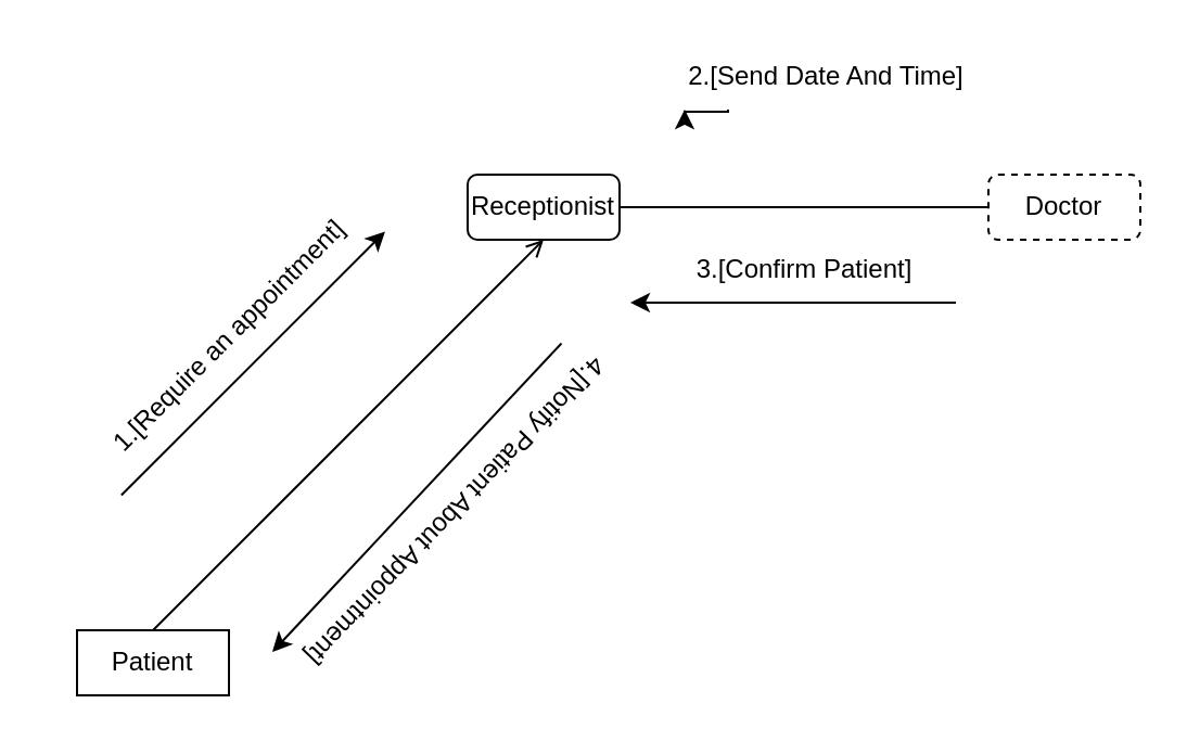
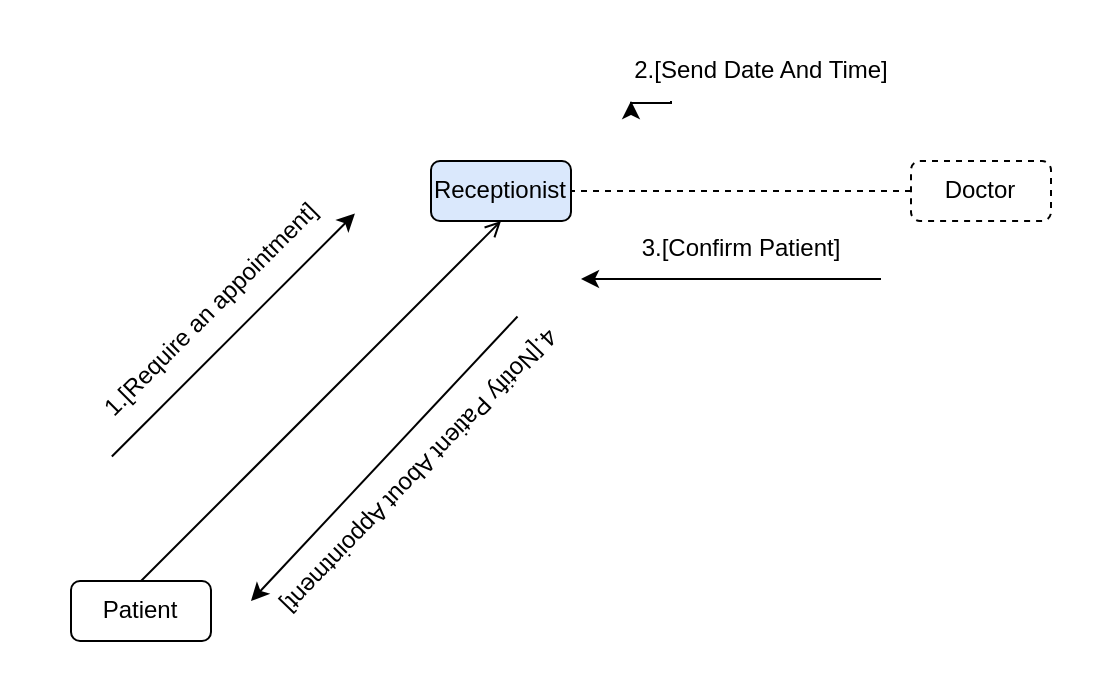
- <mxCell id="4" value="Receptionist" style="rounded=1;whiteSpace=wrap;html=1;" parent="1" vertex="1"><mxGeometry x="215" y="80" width="70" height="30" as="geometry" /></mxCell>
+ <mxCell id="4" value="Receptionist" style="rounded=1;whiteSpace=wrap;html=1;fillColor=#dae8fc;" parent="1" vertex="1"><mxGeometry x="215" y="80" width="70" height="30" as="geometry" /></mxCell>
- <mxCell id="13" value="" style="endArrow=none;html=1;rounded=0;entryX=1;entryY=0.5;entryDx=0;entryDy=0;exitX=0;exitY=0.5;exitDx=0;exitDy=0;" edge="1" parent="1" source="5" target="4"><mxGeometry width="50" height="50" relative="1" as="geometry"><mxPoint x="245" y="310" as="sourcePoint" /><mxPoint x="295" y="260" as="targetPoint" /></mxGeometry></mxCell>
+ <mxCell id="13" value="" style="endArrow=none;html=1;rounded=0;entryX=1;entryY=0.5;entryDx=0;entryDy=0;exitX=0;exitY=0.5;exitDx=0;exitDy=0;dashed=1;" edge="1" parent="1" source="5" target="4"><mxGeometry width="50" height="50" relative="1" as="geometry"><mxPoint x="245" y="310" as="sourcePoint" /><mxPoint x="295" y="260" as="targetPoint" /></mxGeometry></mxCell>
- <mxCell id="2" value="Patient" style="whiteSpace=wrap;html=1;rounded=0;" parent="1" vertex="1"><mxGeometry x="35" y="290" width="70" height="30" as="geometry" /></mxCell>
+ <mxCell id="2" value="Patient" style="rounded=1;whiteSpace=wrap;html=1;" parent="1" vertex="1"><mxGeometry x="35" y="290" width="70" height="30" as="geometry" /></mxCell>
